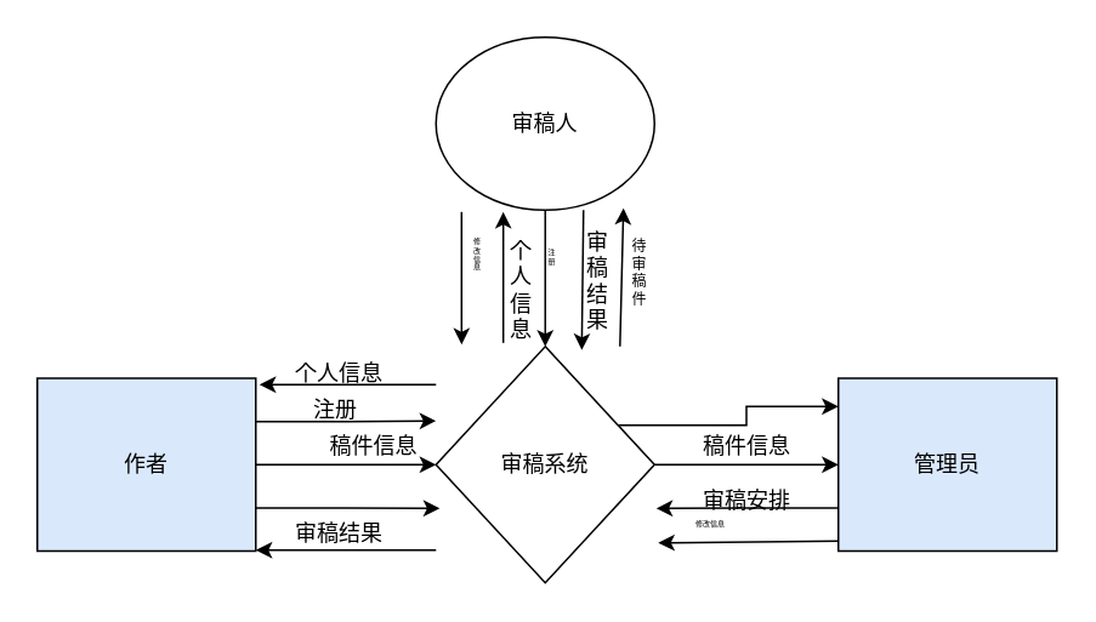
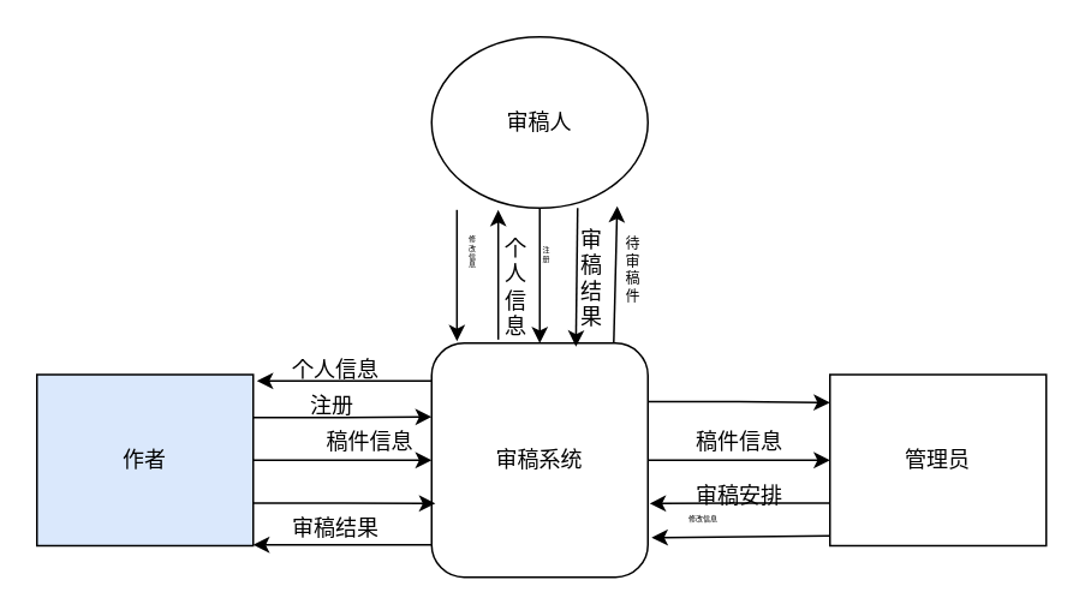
- <mxCell id="4" value="审稿系统" style="rhombus;whiteSpace=wrap;html=1;" parent="1" vertex="1"><mxGeometry x="239" y="190" width="120" height="130" as="geometry" /></mxCell>
+ <mxCell id="4" value="审稿系统" style="rounded=1;whiteSpace=wrap;html=1;" parent="1" vertex="1"><mxGeometry x="239" y="190" width="120" height="130" as="geometry" /></mxCell>
- <mxCell id="10" value="管理员" style="rounded=0;whiteSpace=wrap;html=1;fillColor=#dae8fc;" parent="1" vertex="1"><mxGeometry x="460" y="207.5" width="120" height="95" as="geometry" /></mxCell>
+ <mxCell id="10" value="管理员" style="rounded=0;whiteSpace=wrap;html=1;" parent="1" vertex="1"><mxGeometry x="460" y="207.5" width="120" height="95" as="geometry" /></mxCell>
